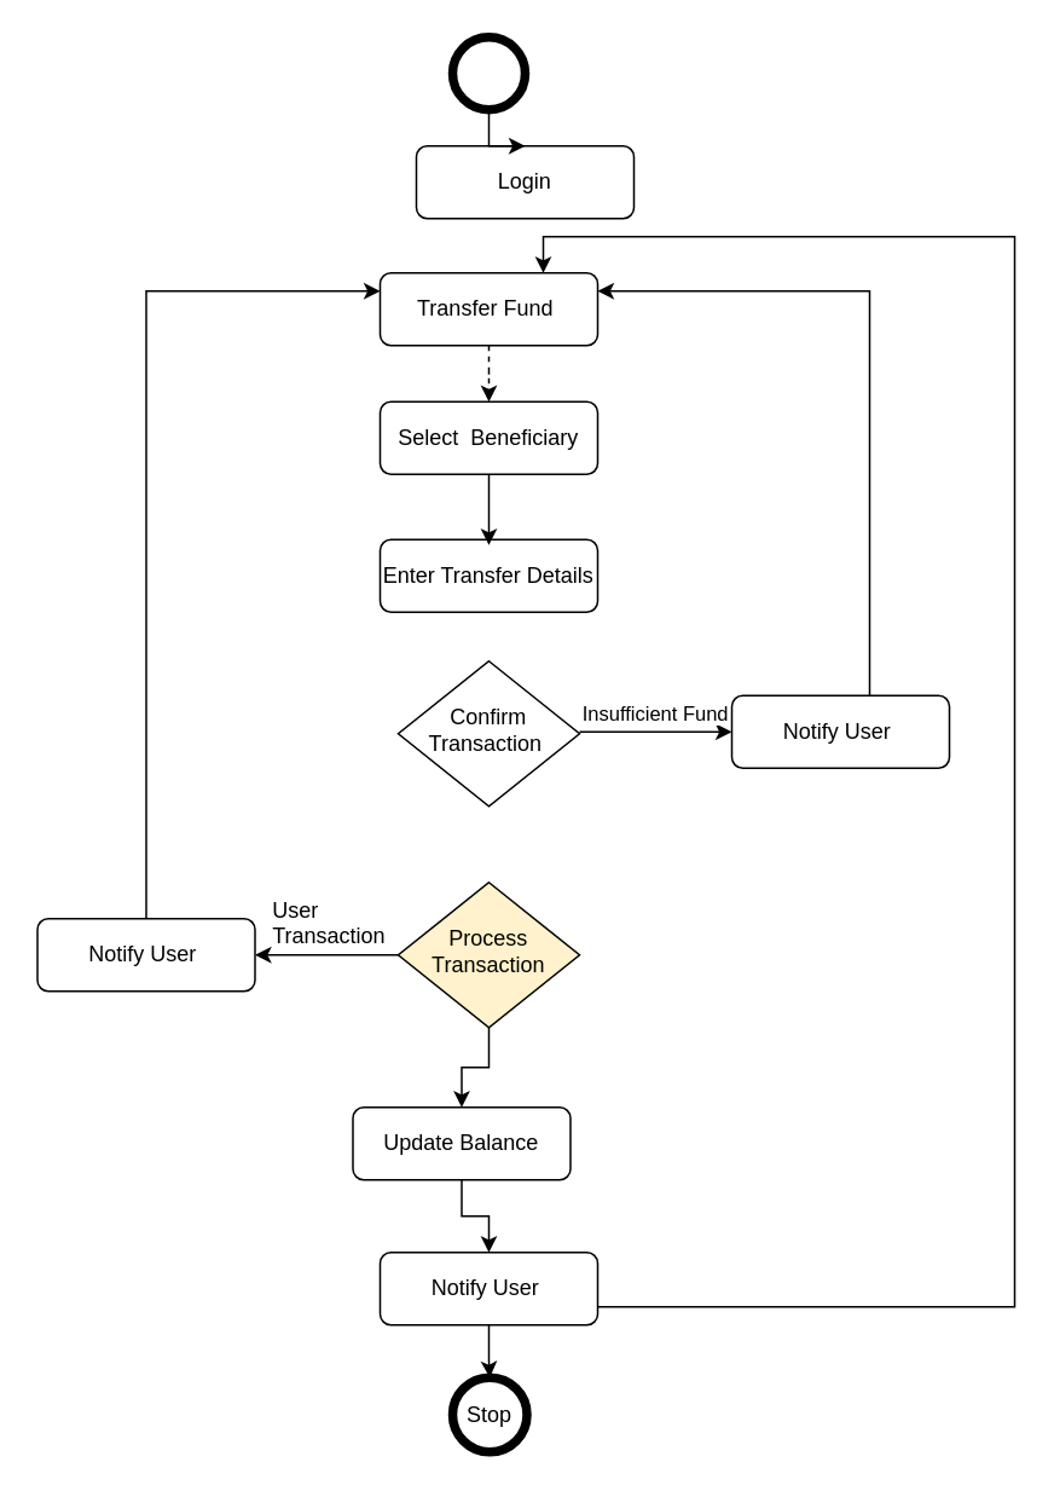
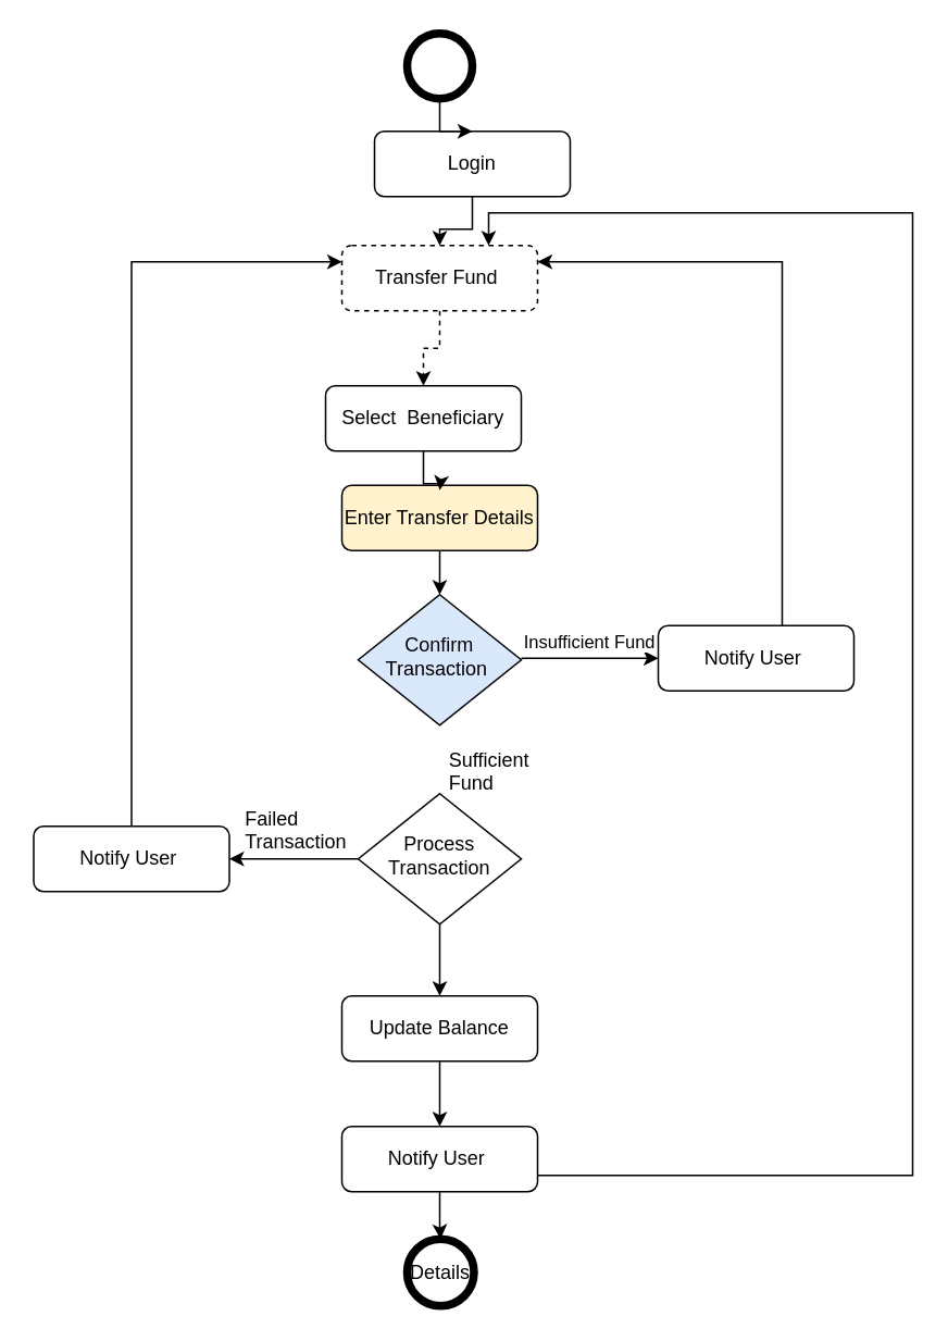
+ <mxCell id="2" value="" style="edgeStyle=orthogonalEdgeStyle;rounded=0;orthogonalLoop=1;jettySize=auto;html=1;entryX=0.5;entryY=0;entryDx=0;entryDy=0;" edge="1" parent="1" source="3" target="7"><mxGeometry relative="1" as="geometry" /></mxCell>
- <mxCell id="7" value="Transfer Fund&amp;nbsp;" style="rounded=1;whiteSpace=wrap;html=1;fontSize=12;glass=0;strokeWidth=1;shadow=0;" vertex="1" parent="1"><mxGeometry x="209" y="150" width="120" height="40" as="geometry" /></mxCell>
+ <mxCell id="7" value="Transfer Fund&amp;nbsp;" style="rounded=1;whiteSpace=wrap;html=1;fontSize=12;glass=0;strokeWidth=1;shadow=0;dashed=1;" vertex="1" parent="1"><mxGeometry x="209" y="150" width="120" height="40" as="geometry" /></mxCell>
- <mxCell id="12" value="Select&amp;nbsp;&amp;nbsp;Beneficiary" style="rounded=1;whiteSpace=wrap;html=1;fontSize=12;glass=0;strokeWidth=1;shadow=0;" vertex="1" parent="1"><mxGeometry x="209" y="221" width="120" height="40" as="geometry" /></mxCell>
+ <mxCell id="12" value="Select&amp;nbsp;&amp;nbsp;Beneficiary" style="rounded=1;whiteSpace=wrap;html=1;fontSize=12;glass=0;strokeWidth=1;shadow=0;" vertex="1" parent="1"><mxGeometry x="199" y="236" width="120" height="40" as="geometry" /></mxCell>
- <mxCell id="9" value="Enter Transfer Details" style="rounded=1;whiteSpace=wrap;html=1;fontSize=12;glass=0;strokeWidth=1;shadow=0;" vertex="1" parent="1"><mxGeometry x="209" y="297" width="120" height="40" as="geometry" /></mxCell>
+ <mxCell id="9" value="Enter Transfer Details" style="rounded=1;whiteSpace=wrap;html=1;fontSize=12;glass=0;strokeWidth=1;shadow=0;fillColor=#fff2cc;" vertex="1" parent="1"><mxGeometry x="209" y="297" width="120" height="40" as="geometry" /></mxCell>
+ <mxCell id="8" value="" style="edgeStyle=orthogonalEdgeStyle;rounded=0;orthogonalLoop=1;jettySize=auto;html=1;" edge="1" parent="1" source="9" target="10"><mxGeometry relative="1" as="geometry" /></mxCell>
- <mxCell id="10" value="Confirm Transaction&amp;nbsp;" style="rhombus;whiteSpace=wrap;html=1;shadow=0;fontFamily=Helvetica;fontSize=12;align=center;strokeWidth=1;spacing=6;spacingTop=-4;" vertex="1" parent="1"><mxGeometry x="219" y="364" width="100" height="80" as="geometry" /></mxCell>
+ <mxCell id="10" value="Confirm Transaction&amp;nbsp;" style="rhombus;whiteSpace=wrap;html=1;shadow=0;fontFamily=Helvetica;fontSize=12;align=center;strokeWidth=1;spacing=6;spacingTop=-4;fillColor=#dae8fc;" vertex="1" parent="1"><mxGeometry x="219" y="364" width="100" height="80" as="geometry" /></mxCell>
+ <mxCell id="20" value="Sufficient Fund" style="text;strokeColor=none;fillColor=none;align=left;verticalAlign=middle;spacingLeft=4;spacingRight=4;overflow=hidden;points=[[0,0.5],[1,0.5]];portConstraint=eastwest;rotatable=0;whiteSpace=wrap;html=1;" vertex="1" parent="1"><mxGeometry x="269" y="456" width="80" height="30" as="geometry" /></mxCell>
- <mxCell id="23" value="User Transaction" style="text;strokeColor=none;fillColor=none;align=left;verticalAlign=middle;spacingLeft=4;spacingRight=4;overflow=hidden;points=[[0,0.5],[1,0.5]];portConstraint=eastwest;rotatable=0;whiteSpace=wrap;html=1;" vertex="1" parent="1"><mxGeometry x="144" y="492" width="80" height="30" as="geometry" /></mxCell>
+ <mxCell id="23" value="Failed Transaction" style="text;strokeColor=none;fillColor=none;align=left;verticalAlign=middle;spacingLeft=4;spacingRight=4;overflow=hidden;points=[[0,0.5],[1,0.5]];portConstraint=eastwest;rotatable=0;whiteSpace=wrap;html=1;" vertex="1" parent="1"><mxGeometry x="144" y="492" width="80" height="30" as="geometry" /></mxCell>
- <mxCell id="19" value="Process Transaction" style="rhombus;whiteSpace=wrap;html=1;shadow=0;fontFamily=Helvetica;fontSize=12;align=center;strokeWidth=1;spacing=6;spacingTop=-4;fillColor=#fff2cc;" vertex="1" parent="1"><mxGeometry x="219" y="486" width="100" height="80" as="geometry" /></mxCell>
+ <mxCell id="19" value="Process Transaction" style="rhombus;whiteSpace=wrap;html=1;shadow=0;fontFamily=Helvetica;fontSize=12;align=center;strokeWidth=1;spacing=6;spacingTop=-4;" vertex="1" parent="1"><mxGeometry x="219" y="486" width="100" height="80" as="geometry" /></mxCell>
- <mxCell id="5" value="Update Balance" style="rounded=1;whiteSpace=wrap;html=1;fontSize=12;glass=0;strokeWidth=1;shadow=0;" parent="1" vertex="1"><mxGeometry x="194" y="610" width="120" height="40" as="geometry" /></mxCell>
+ <mxCell id="5" value="Update Balance" style="rounded=1;whiteSpace=wrap;html=1;fontSize=12;glass=0;strokeWidth=1;shadow=0;" parent="1" vertex="1"><mxGeometry x="209" y="610" width="120" height="40" as="geometry" /></mxCell>
- <mxCell id="27" value="Stop" style="shape=ellipse;html=1;dashed=0;whiteSpace=wrap;aspect=fixed;strokeWidth=5;perimeter=ellipsePerimeter;" vertex="1" parent="1"><mxGeometry x="249" y="759" width="41" height="41" as="geometry" /></mxCell>
+ <mxCell id="27" value="Details" style="shape=ellipse;html=1;dashed=0;whiteSpace=wrap;aspect=fixed;strokeWidth=5;perimeter=ellipsePerimeter;" vertex="1" parent="1"><mxGeometry x="249" y="759" width="41" height="41" as="geometry" /></mxCell>
